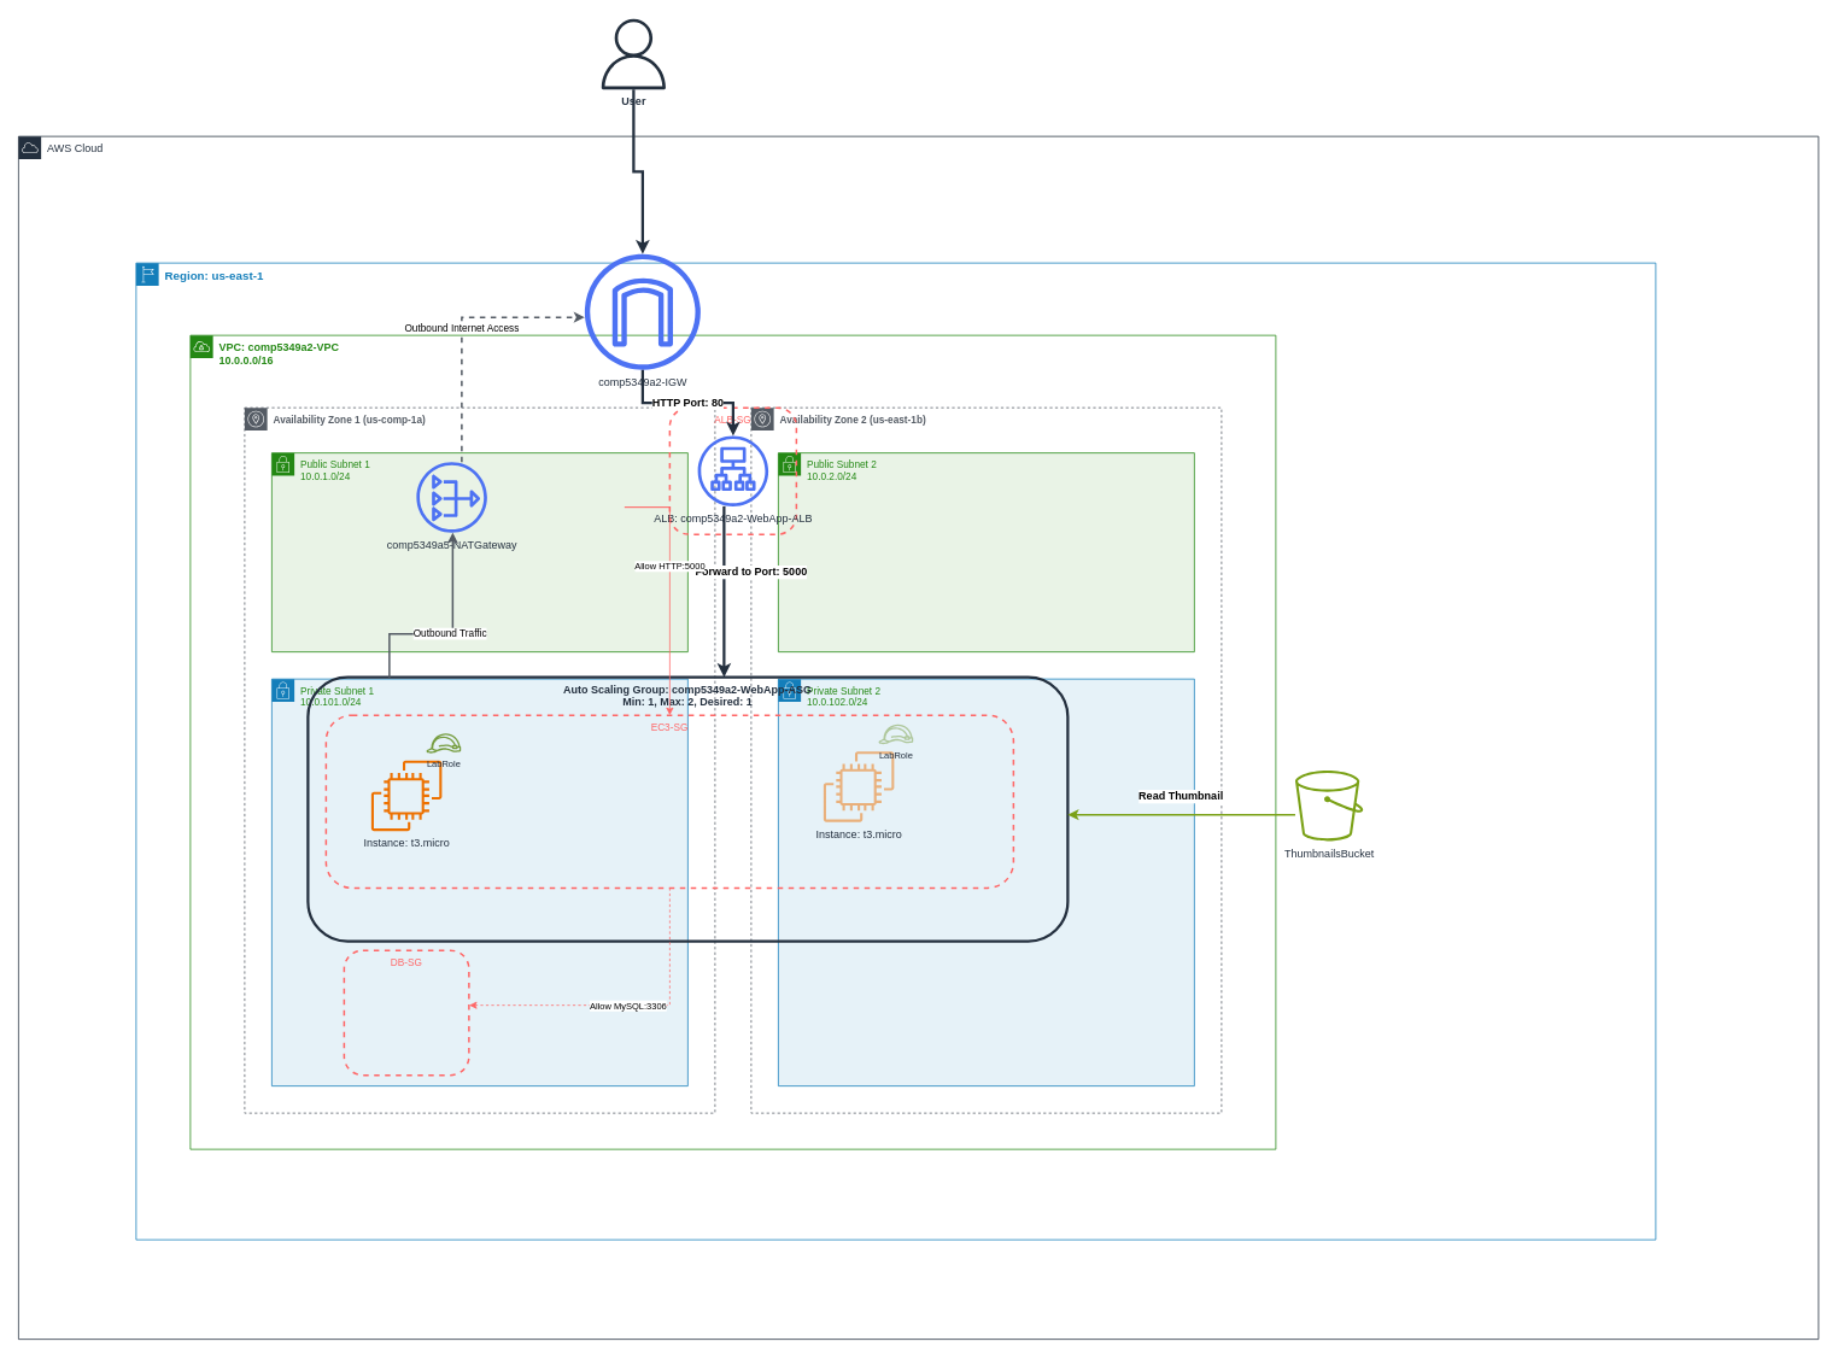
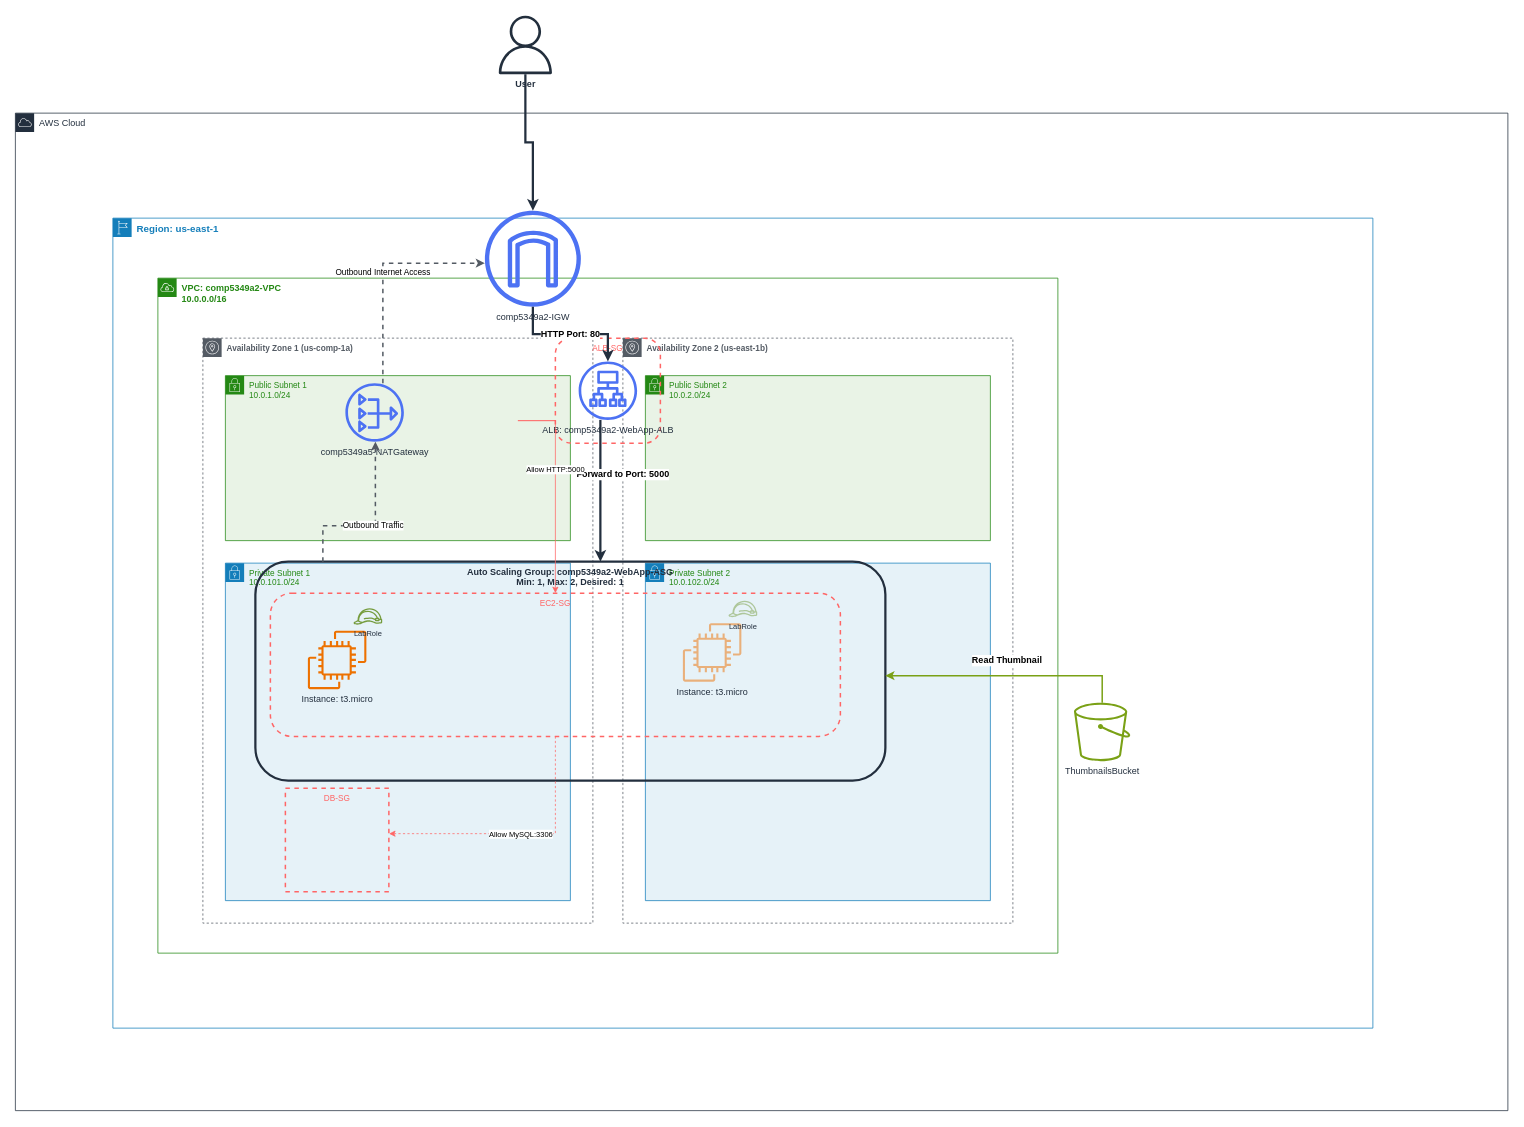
- <mxCell id="21" value="Outbound Traffic" style="edgeStyle=orthogonalEdgeStyle;rounded=0;orthogonalLoop=1;jettySize=auto;html=1;strokeColor=#545B64;strokeWidth=2;dashed=0;labelBackgroundColor=#FFFFFF;fontSize=11;" parent="6" source="15" target="9" edge="1"><mxGeometry relative="1" as="geometry"><mxPoint x="220" y="360" as="sourcePoint" /><Array as="points"><mxPoint x="220" y="330" /><mxPoint x="290" y="330" /></Array></mxGeometry></mxCell>
+ <mxCell id="21" value="Outbound Traffic" style="edgeStyle=orthogonalEdgeStyle;rounded=0;orthogonalLoop=1;jettySize=auto;html=1;strokeColor=#545B64;strokeWidth=2;dashed=1;labelBackgroundColor=#FFFFFF;fontSize=11;" parent="6" source="15" target="9" edge="1"><mxGeometry relative="1" as="geometry"><mxPoint x="220" y="360" as="sourcePoint" /><Array as="points"><mxPoint x="220" y="330" /><mxPoint x="290" y="330" /></Array></mxGeometry></mxCell>
- <mxCell id="16" value="EC3-SG" style="rounded=1;whiteSpace=wrap;html=1;fillColor=none;strokeColor=#FF6666;strokeWidth=2;dashed=1;verticalAlign=top;fontColor=#FF6666;fontSize=11;" parent="14" vertex="1"><mxGeometry x="-500" y="40" width="760" height="191" as="geometry" /></mxCell>
+ <mxCell id="16" value="EC2-SG" style="rounded=1;whiteSpace=wrap;html=1;fillColor=none;strokeColor=#FF6666;strokeWidth=2;dashed=1;verticalAlign=top;fontColor=#FF6666;fontSize=11;" parent="14" vertex="1"><mxGeometry x="-500" y="40" width="760" height="191" as="geometry" /></mxCell>
- <mxCell id="27" value="ThumbnailsBucket" style="sketch=0;outlineConnect=0;fontColor=#232F3E;gradientColor=none;fillColor=#7AA116;strokeColor=none;dashed=0;verticalLabelPosition=bottom;verticalAlign=top;align=center;html=1;fontSize=12;fontStyle=0;aspect=fixed;pointerEvents=1;shape=mxgraph.aws4.s3;" parent="5" vertex="1"><mxGeometry x="1280" y="561" width="78" height="78" as="geometry" /></mxCell>
+ <mxCell id="27" value="ThumbnailsBucket" style="sketch=0;outlineConnect=0;fontColor=#232F3E;gradientColor=none;fillColor=#7AA116;strokeColor=none;dashed=0;verticalLabelPosition=bottom;verticalAlign=top;align=center;html=1;fontSize=12;fontStyle=0;aspect=fixed;pointerEvents=1;shape=mxgraph.aws4.s3;" parent="5" vertex="1"><mxGeometry x="1280" y="646" width="78" height="78" as="geometry" /></mxCell>
- <mxCell id="11" value="DB-SG" style="rounded=1;whiteSpace=wrap;html=1;fillColor=none;strokeColor=#FF6666;strokeWidth=2;dashed=1;verticalAlign=top;fontColor=#FF6666;fontSize=11;" parent="10" vertex="1"><mxGeometry x="80" y="300" width="138" height="138" as="geometry" /></mxCell>
+ <mxCell id="11" value="DB-SG" style="whiteSpace=wrap;html=1;fillColor=none;strokeColor=#FF6666;strokeWidth=2;dashed=1;verticalAlign=top;fontColor=#FF6666;fontSize=11;rounded=0;" parent="10" vertex="1"><mxGeometry x="80" y="300" width="138" height="138" as="geometry" /></mxCell>
